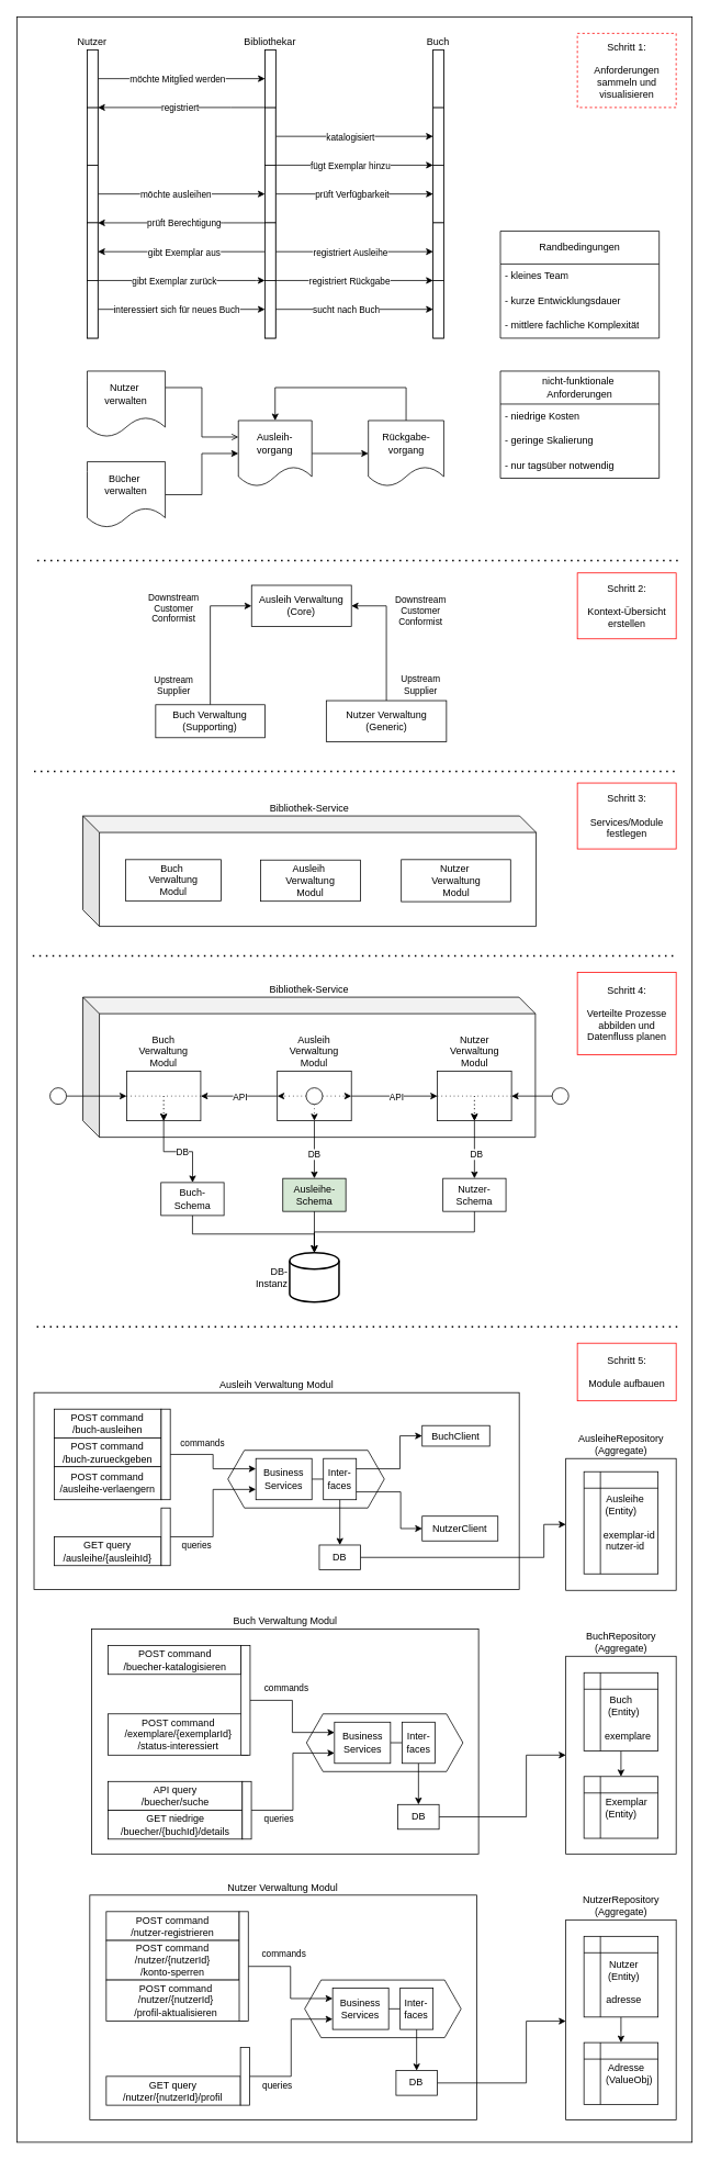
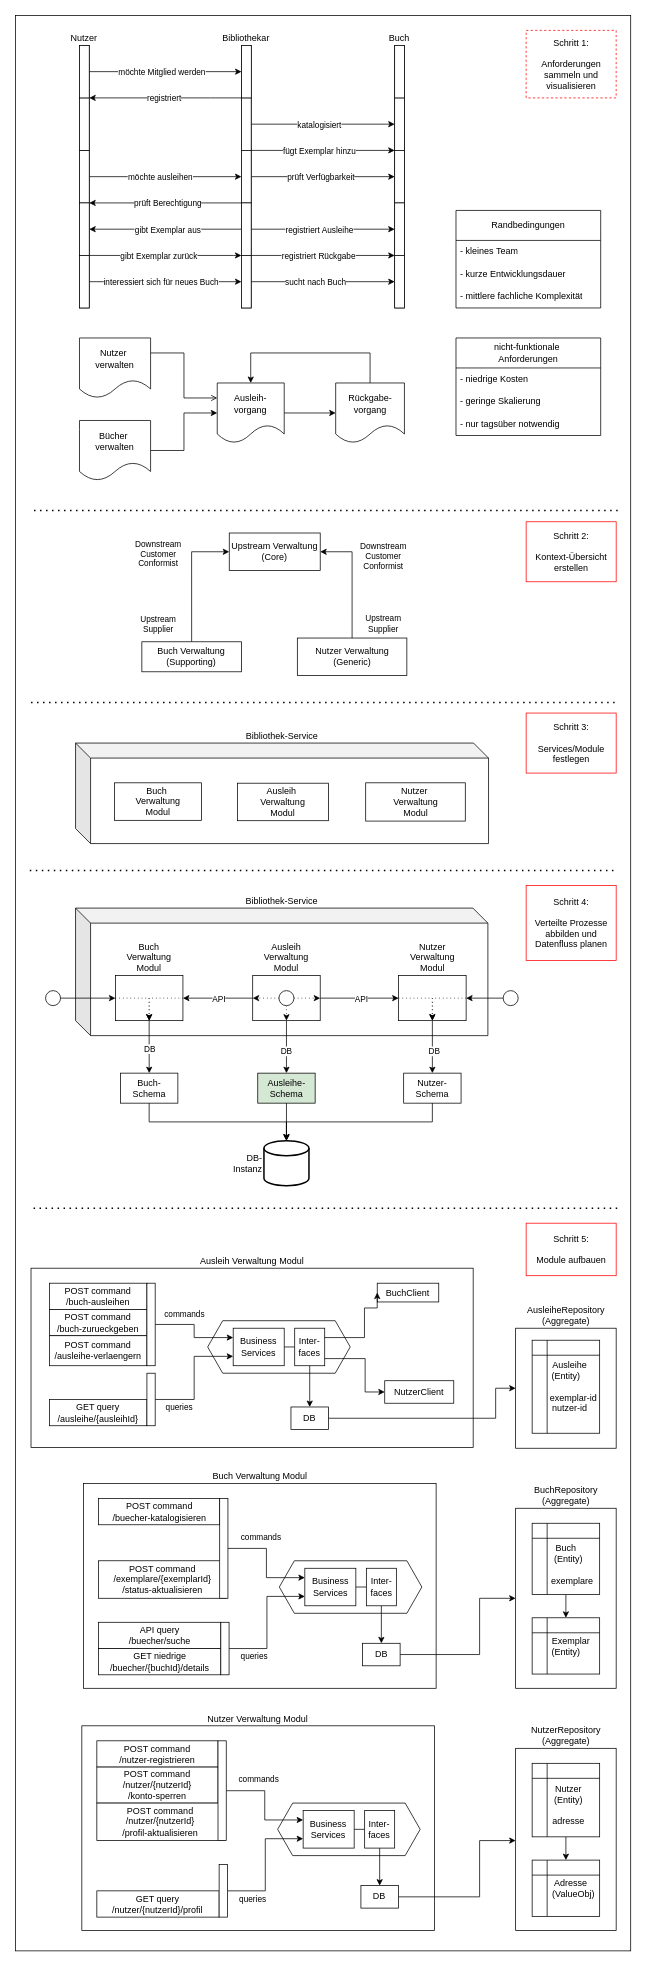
- <mxCell id="98" value="Ausleih&amp;nbsp;&lt;span style=&quot;background-color: transparent; color: light-dark(rgb(0, 0, 0), rgb(255, 255, 255));&quot;&gt;Verwaltung&lt;/span&gt;&lt;div&gt;&lt;div&gt;(Core)&lt;/div&gt;&lt;/div&gt;" style="rounded=0;whiteSpace=wrap;html=1;labelPosition=center;verticalLabelPosition=middle;align=center;verticalAlign=middle;strokeColor=light-dark(#000000,#0433FF);" parent="1" vertex="1"><mxGeometry x="304.87" y="710" width="121.25" height="50" as="geometry" /></mxCell>
+ <mxCell id="98" value="Upstream&amp;nbsp;&lt;span style=&quot;background-color: transparent; color: light-dark(rgb(0, 0, 0), rgb(255, 255, 255));&quot;&gt;Verwaltung&lt;/span&gt;&lt;div&gt;&lt;div&gt;(Core)&lt;/div&gt;&lt;/div&gt;" style="rounded=0;whiteSpace=wrap;html=1;labelPosition=center;verticalLabelPosition=middle;align=center;verticalAlign=middle;strokeColor=light-dark(#000000,#0433FF);" parent="1" vertex="1"><mxGeometry x="304.87" y="710" width="121.25" height="50" as="geometry" /></mxCell>
- <mxCell id="94" value="Buch-&lt;div&gt;Schema&lt;/div&gt;" style="rounded=0;whiteSpace=wrap;html=1;labelPosition=center;verticalLabelPosition=middle;align=center;verticalAlign=middle;" parent="1" vertex="1"><mxGeometry x="194.87" y="1435" width="76.5" height="40" as="geometry" /></mxCell>
+ <mxCell id="94" value="Buch-&lt;div&gt;Schema&lt;/div&gt;" style="rounded=0;whiteSpace=wrap;html=1;labelPosition=center;verticalLabelPosition=middle;align=center;verticalAlign=middle;" parent="1" vertex="1"><mxGeometry x="159.87" y="1430" width="76.5" height="40" as="geometry" /></mxCell>
- <mxCell id="12" value="&lt;span style=&quot;background-color: transparent; color: light-dark(rgb(0, 0, 0), rgb(255, 255, 255));&quot;&gt;BuchClient&lt;/span&gt;" style="rounded=0;whiteSpace=wrap;html=1;labelPosition=center;verticalLabelPosition=middle;align=center;verticalAlign=middle;strokeColor=light-dark(#000000,#FF8000);" parent="1" vertex="1"><mxGeometry x="512.13" y="1730" width="82" height="25" as="geometry" /></mxCell>
+ <mxCell id="12" value="&lt;span style=&quot;background-color: transparent; color: light-dark(rgb(0, 0, 0), rgb(255, 255, 255));&quot;&gt;BuchClient&lt;/span&gt;" style="rounded=0;whiteSpace=wrap;html=1;labelPosition=center;verticalLabelPosition=middle;align=center;verticalAlign=middle;strokeColor=light-dark(#000000,#FF8000);" parent="1" vertex="1"><mxGeometry x="502.13" y="1710" width="82" height="25" as="geometry" /></mxCell>
- <mxCell id="52" value="POST command&lt;div&gt;/exemplare/{exemplarId}&lt;/div&gt;&lt;div&gt;/status-interessiert&lt;/div&gt;" style="rounded=0;whiteSpace=wrap;html=1;labelPosition=center;verticalLabelPosition=middle;align=center;verticalAlign=middle;strokeColor=light-dark(#000000,#FF8000);" parent="1" vertex="1"><mxGeometry x="130.62" y="2080" width="170" height="50" as="geometry" /></mxCell>
+ <mxCell id="52" value="POST command&lt;div&gt;/exemplare/{exemplarId}&lt;/div&gt;&lt;div&gt;/status-aktualisieren&lt;/div&gt;" style="rounded=0;whiteSpace=wrap;html=1;labelPosition=center;verticalLabelPosition=middle;align=center;verticalAlign=middle;strokeColor=light-dark(#000000,#FF8000);" parent="1" vertex="1"><mxGeometry x="130.62" y="2080" width="170" height="50" as="geometry" /></mxCell>
